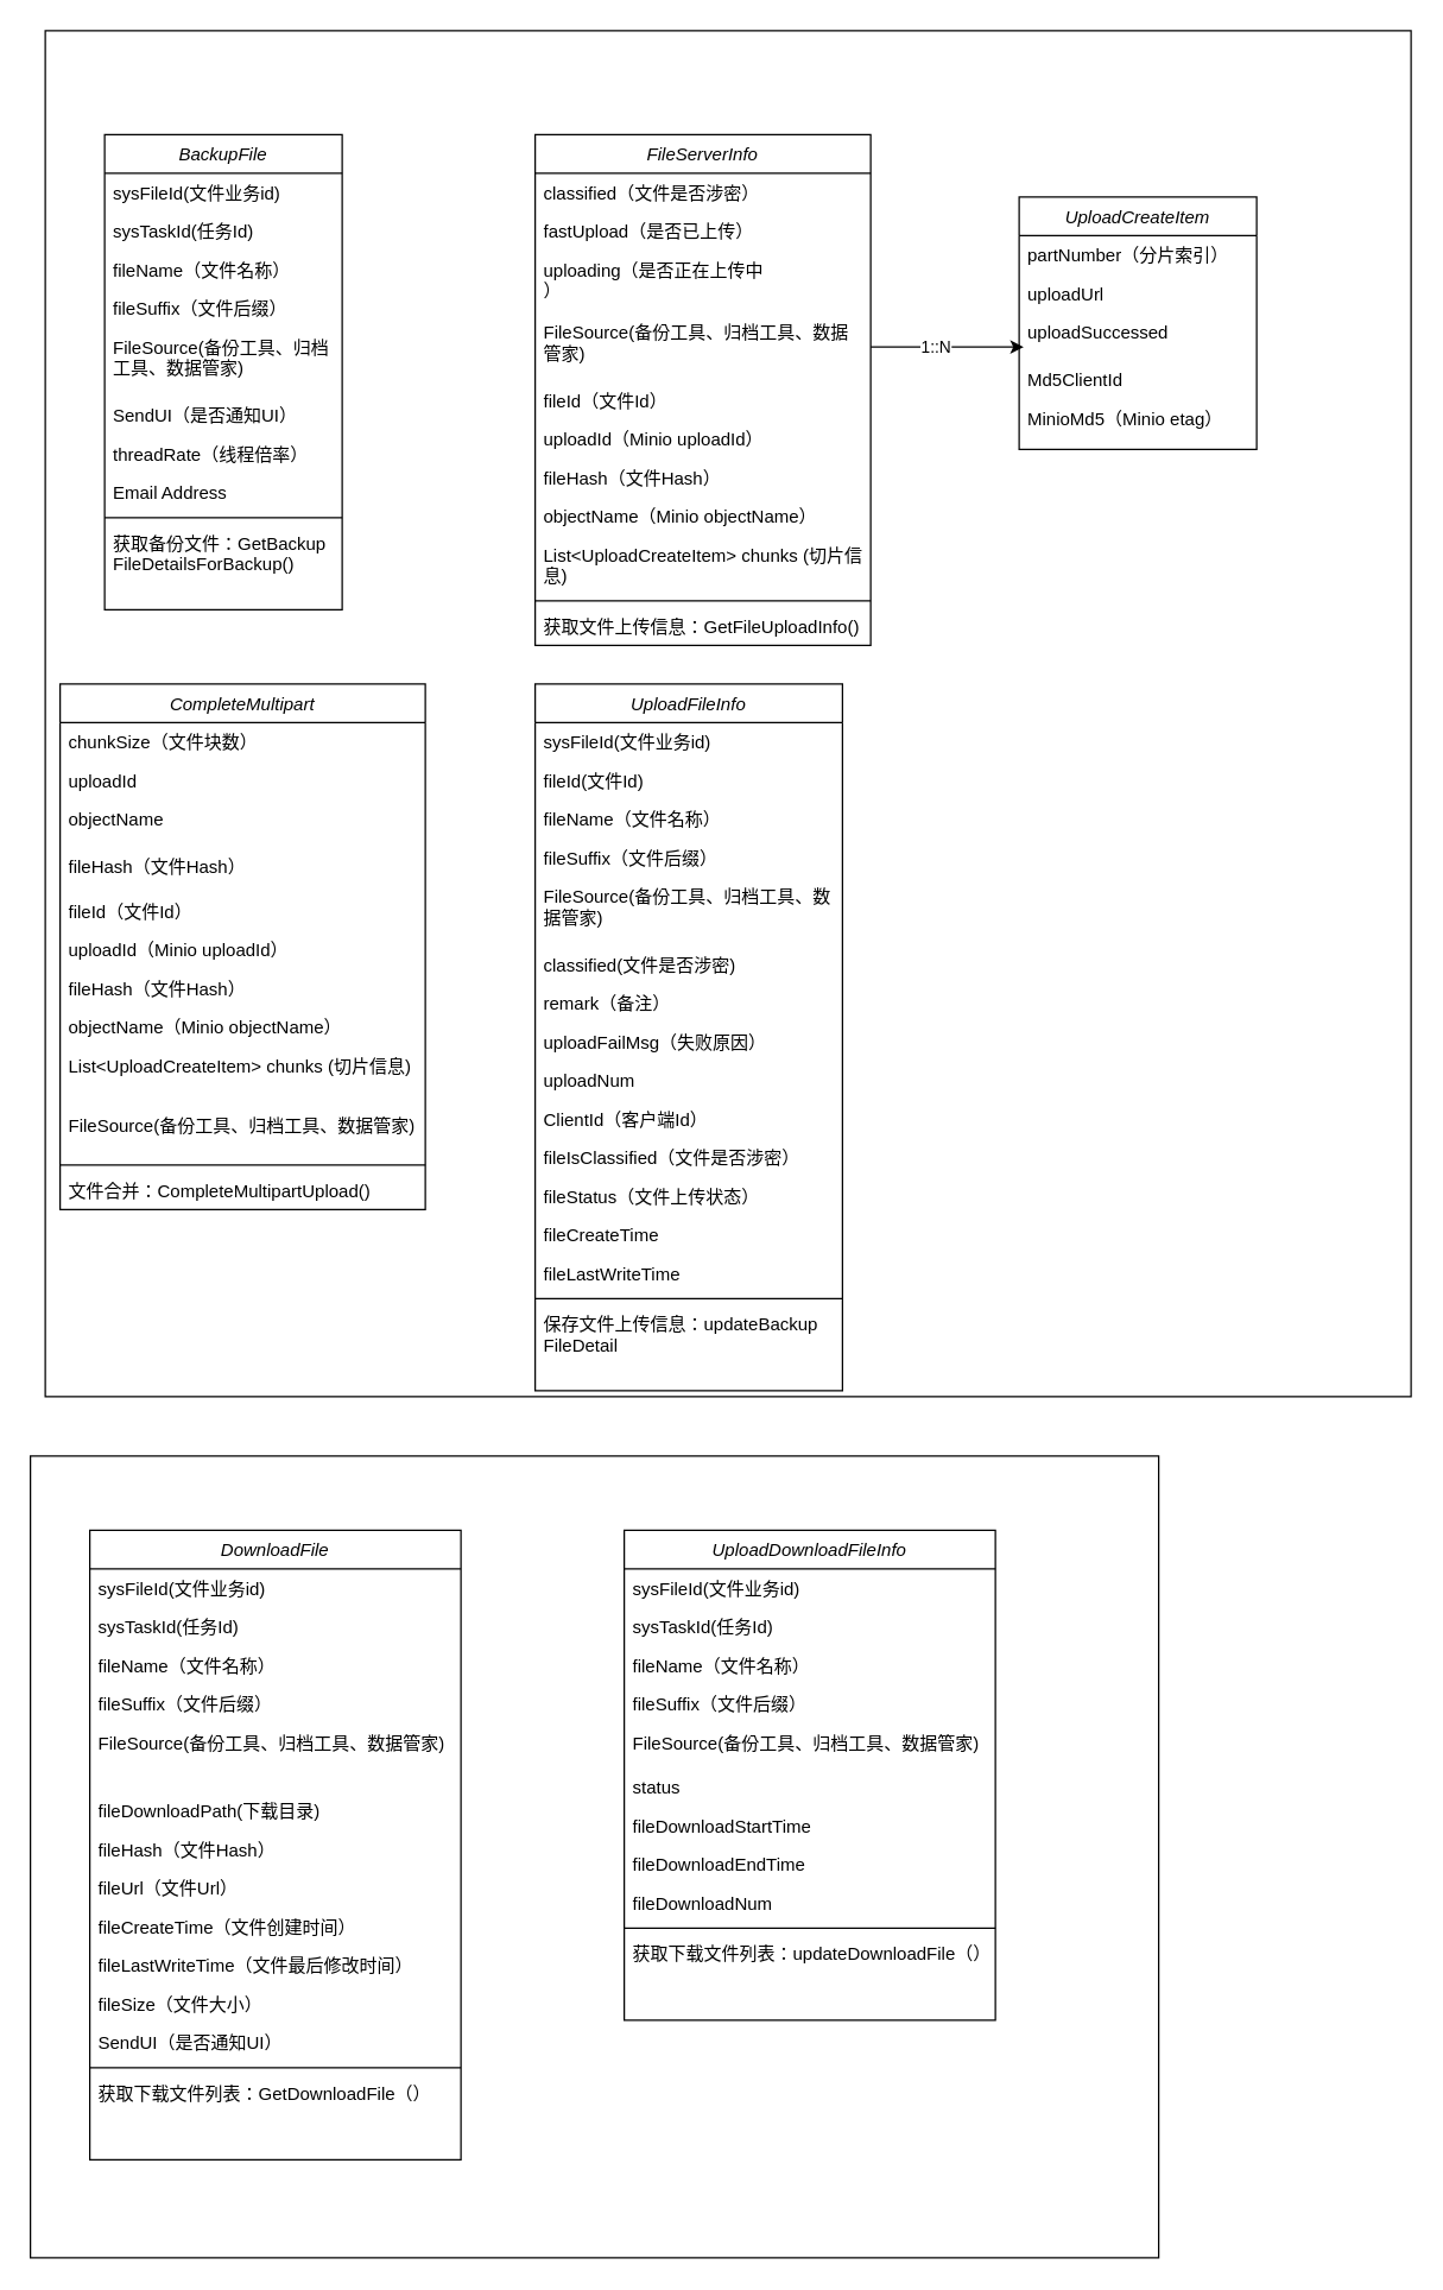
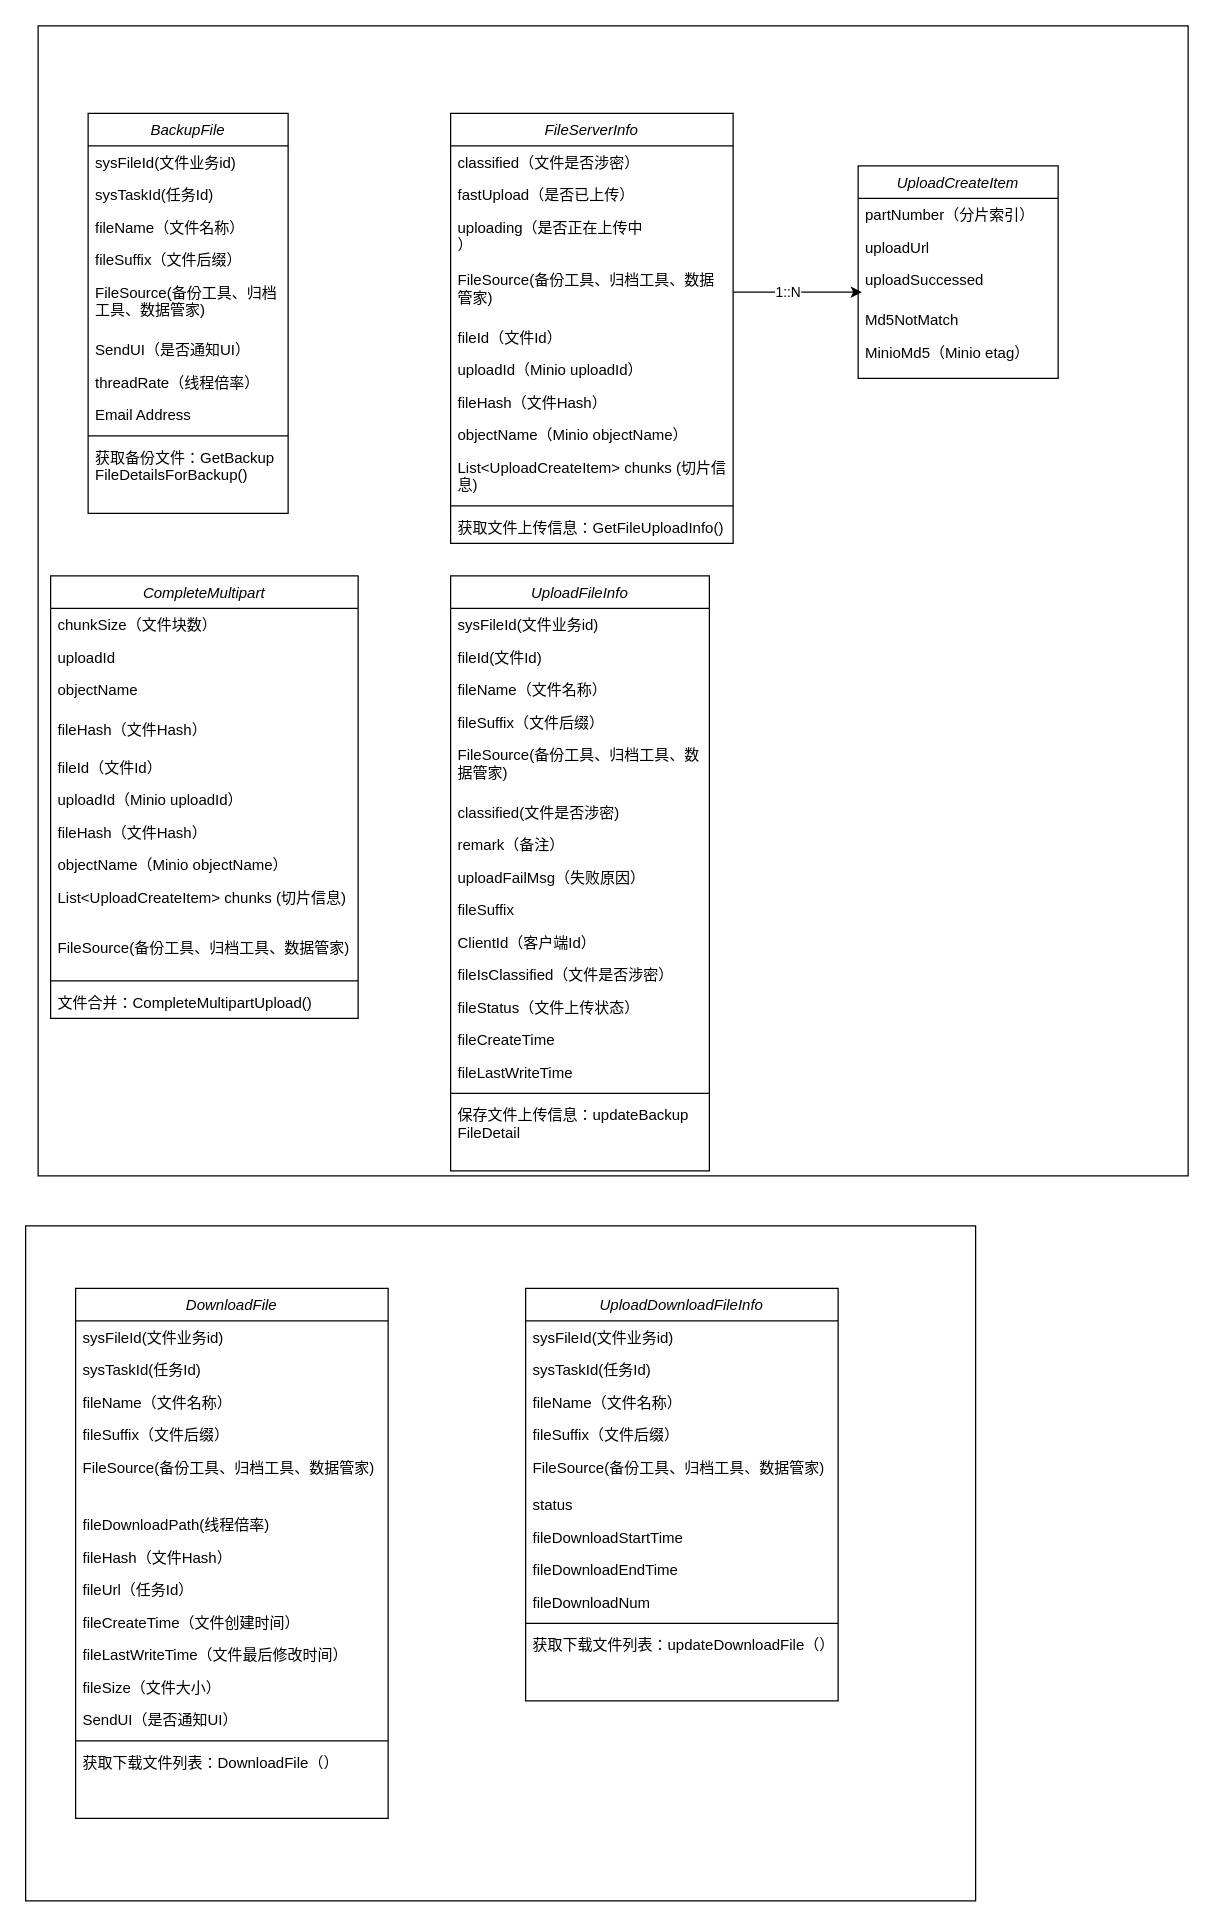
- <mxCell id="31" value="Md5ClientId" style="text;strokeColor=none;fillColor=none;align=left;verticalAlign=top;spacingLeft=4;spacingRight=4;overflow=hidden;rotatable=0;points=[[0,0.5],[1,0.5]];portConstraint=eastwest;whiteSpace=wrap;html=1;" vertex="1" parent="27"><mxGeometry y="110" width="160" height="26" as="geometry" /></mxCell>
+ <mxCell id="31" value="Md5NotMatch" style="text;strokeColor=none;fillColor=none;align=left;verticalAlign=top;spacingLeft=4;spacingRight=4;overflow=hidden;rotatable=0;points=[[0,0.5],[1,0.5]];portConstraint=eastwest;whiteSpace=wrap;html=1;" vertex="1" parent="27"><mxGeometry y="110" width="160" height="26" as="geometry" /></mxCell>
- <mxCell id="57" value="uploadNum" style="text;align=left;verticalAlign=top;spacingLeft=4;spacingRight=4;overflow=hidden;rotatable=0;points=[[0,0.5],[1,0.5]];portConstraint=eastwest;rounded=0;shadow=0;html=0;" vertex="1" parent="48"><mxGeometry y="254" width="207" height="26" as="geometry" /></mxCell>
+ <mxCell id="57" value="fileSuffix" style="text;align=left;verticalAlign=top;spacingLeft=4;spacingRight=4;overflow=hidden;rotatable=0;points=[[0,0.5],[1,0.5]];portConstraint=eastwest;rounded=0;shadow=0;html=0;" vertex="1" parent="48"><mxGeometry y="254" width="207" height="26" as="geometry" /></mxCell>
- <mxCell id="71" value="fileDownloadPath(下载目录)" style="text;strokeColor=none;fillColor=none;align=left;verticalAlign=top;spacingLeft=4;spacingRight=4;overflow=hidden;rotatable=0;points=[[0,0.5],[1,0.5]];portConstraint=eastwest;whiteSpace=wrap;html=1;" vertex="1" parent="65"><mxGeometry y="176" width="250" height="26" as="geometry" /></mxCell>
+ <mxCell id="71" value="fileDownloadPath(线程倍率)" style="text;strokeColor=none;fillColor=none;align=left;verticalAlign=top;spacingLeft=4;spacingRight=4;overflow=hidden;rotatable=0;points=[[0,0.5],[1,0.5]];portConstraint=eastwest;whiteSpace=wrap;html=1;" vertex="1" parent="65"><mxGeometry y="176" width="250" height="26" as="geometry" /></mxCell>
- <mxCell id="73" value="fileUrl（文件Url）" style="text;align=left;verticalAlign=top;spacingLeft=4;spacingRight=4;overflow=hidden;rotatable=0;points=[[0,0.5],[1,0.5]];portConstraint=eastwest;rounded=0;shadow=0;html=0;" vertex="1" parent="65"><mxGeometry y="228" width="250" height="26" as="geometry" /></mxCell>
+ <mxCell id="73" value="fileUrl（任务Id）" style="text;align=left;verticalAlign=top;spacingLeft=4;spacingRight=4;overflow=hidden;rotatable=0;points=[[0,0.5],[1,0.5]];portConstraint=eastwest;rounded=0;shadow=0;html=0;" vertex="1" parent="65"><mxGeometry y="228" width="250" height="26" as="geometry" /></mxCell>
- <mxCell id="79" value="获取下载文件列表：GetDownloadFile（）" style="text;align=left;verticalAlign=top;spacingLeft=4;spacingRight=4;overflow=hidden;rotatable=0;points=[[0,0.5],[1,0.5]];portConstraint=eastwest;" vertex="1" parent="65"><mxGeometry y="366" width="250" height="58" as="geometry" /></mxCell>
+ <mxCell id="79" value="获取下载文件列表：DownloadFile（）" style="text;align=left;verticalAlign=top;spacingLeft=4;spacingRight=4;overflow=hidden;rotatable=0;points=[[0,0.5],[1,0.5]];portConstraint=eastwest;" vertex="1" parent="65"><mxGeometry y="366" width="250" height="58" as="geometry" /></mxCell>
